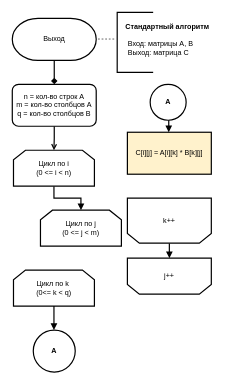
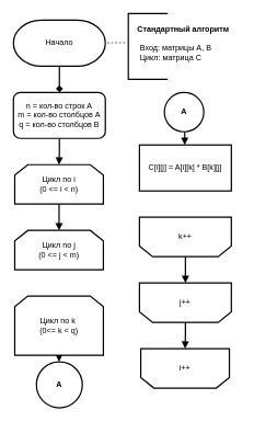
- <mxCell id="3" value="Выход" style="strokeWidth=2;html=1;shape=mxgraph.flowchart.terminator;whiteSpace=wrap;" parent="1" vertex="1"><mxGeometry x="20" y="30" width="140" height="70" as="geometry" /></mxCell>
+ <mxCell id="3" value="Начало" style="strokeWidth=2;html=1;shape=mxgraph.flowchart.terminator;whiteSpace=wrap;" parent="1" vertex="1"><mxGeometry x="20" y="30" width="140" height="70" as="geometry" /></mxCell>
- <mxCell id="18" value="Вход: матрицы А, B&lt;br&gt;Выход: матрица С" style="text;html=1;align=left;verticalAlign=middle;resizable=0;points=[];autosize=1;strokeColor=none;fillColor=none;" parent="1" vertex="1"><mxGeometry x="211" y="60" width="130" height="40" as="geometry" /></mxCell>
+ <mxCell id="18" value="Вход: матрицы А, B&lt;br&gt;Цикл: матрица С" style="text;html=1;align=left;verticalAlign=middle;resizable=0;points=[];autosize=1;strokeColor=none;fillColor=none;" parent="1" vertex="1"><mxGeometry x="211" y="60" width="130" height="40" as="geometry" /></mxCell>
- <mxCell id="4" style="edgeStyle=orthogonalEdgeStyle;rounded=0;orthogonalLoop=1;jettySize=auto;html=1;exitX=0.5;exitY=1;exitDx=0;exitDy=0;entryX=0.5;entryY=0;entryDx=0;entryDy=0;entryPerimeter=0;endArrow=open;endFill=1;strokeWidth=2;" parent="1" source="5" target="7" edge="1"><mxGeometry relative="1" as="geometry" /></mxCell>
+ <mxCell id="4" style="edgeStyle=orthogonalEdgeStyle;rounded=0;orthogonalLoop=1;jettySize=auto;html=1;exitX=0.5;exitY=1;exitDx=0;exitDy=0;entryX=0.5;entryY=0;entryDx=0;entryDy=0;entryPerimeter=0;endArrow=block;endFill=1;strokeWidth=2;" parent="1" source="5" target="7" edge="1"><mxGeometry relative="1" as="geometry" /></mxCell>
- <mxCell id="11" value="C[i][j] = A[i][k] * B[k][j]" style="rounded=0;whiteSpace=wrap;html=1;strokeWidth=2;fillColor=#fff2cc;" parent="1" vertex="1"><mxGeometry x="212" y="220" width="140" height="70" as="geometry" /></mxCell>
+ <mxCell id="11" value="C[i][j] = A[i][k] * B[k][j]" style="rounded=0;whiteSpace=wrap;html=1;strokeWidth=2;" parent="1" vertex="1"><mxGeometry x="212" y="220" width="140" height="70" as="geometry" /></mxCell>
- <mxCell id="13" value="k++" style="strokeWidth=2;html=1;shape=loopLimit;whiteSpace=wrap;direction=west;" parent="1" vertex="1"><mxGeometry x="212" y="330" width="140" height="75" as="geometry" /></mxCell>
+ <mxCell id="13" value="k++" style="strokeWidth=2;html=1;shape=loopLimit;whiteSpace=wrap;direction=west;" parent="1" vertex="1"><mxGeometry x="212" y="330" width="140" height="60" as="geometry" /></mxCell>
- <mxCell id="8" value="Цикл по j&lt;br&gt;(0 &amp;lt;= j &amp;lt; m)" style="strokeWidth=2;html=1;shape=loopLimit;whiteSpace=wrap;" parent="1" vertex="1"><mxGeometry x="67" y="350" width="135" height="60" as="geometry" /></mxCell>
+ <mxCell id="8" value="Цикл по j&lt;br&gt;(0 &amp;lt;= j &amp;lt; m)" style="strokeWidth=2;html=1;shape=loopLimit;whiteSpace=wrap;" parent="1" vertex="1"><mxGeometry x="22" y="350" width="135" height="60" as="geometry" /></mxCell>
- <mxCell id="10" value="Цикл по k&amp;nbsp;&lt;br&gt;(0&amp;lt;= k &amp;lt; q)" style="strokeWidth=2;html=1;shape=loopLimit;whiteSpace=wrap;" parent="1" vertex="1"><mxGeometry x="22" y="450" width="135" height="60" as="geometry" /></mxCell>
+ <mxCell id="10" value="Цикл по k&amp;nbsp;&lt;br&gt;(0&amp;lt;= k &amp;lt; q)" style="strokeWidth=2;html=1;shape=loopLimit;whiteSpace=wrap;" parent="1" vertex="1"><mxGeometry x="22" y="450" width="135" height="90" as="geometry" /></mxCell>
+ <mxCell id="14" style="edgeStyle=orthogonalEdgeStyle;rounded=0;orthogonalLoop=1;jettySize=auto;html=1;exitX=0.5;exitY=0;exitDx=0;exitDy=0;exitPerimeter=0;entryX=0.5;entryY=1;entryDx=0;entryDy=0;entryPerimeter=0;endArrow=block;endFill=1;strokeWidth=2;" parent="1" source="15" target="16" edge="1"><mxGeometry relative="1" as="geometry" /></mxCell>
+ <mxCell id="16" value="i++" style="strokeWidth=2;html=1;shape=loopLimit;whiteSpace=wrap;direction=west;" parent="1" vertex="1"><mxGeometry x="214" y="530" width="135" height="60" as="geometry" /></mxCell>
